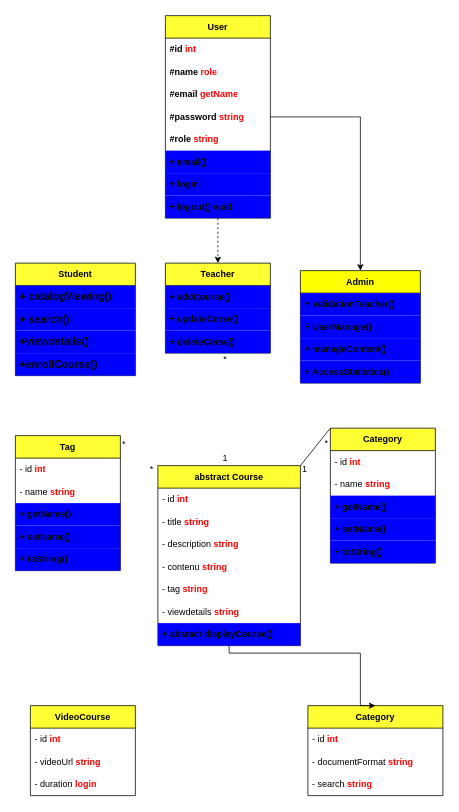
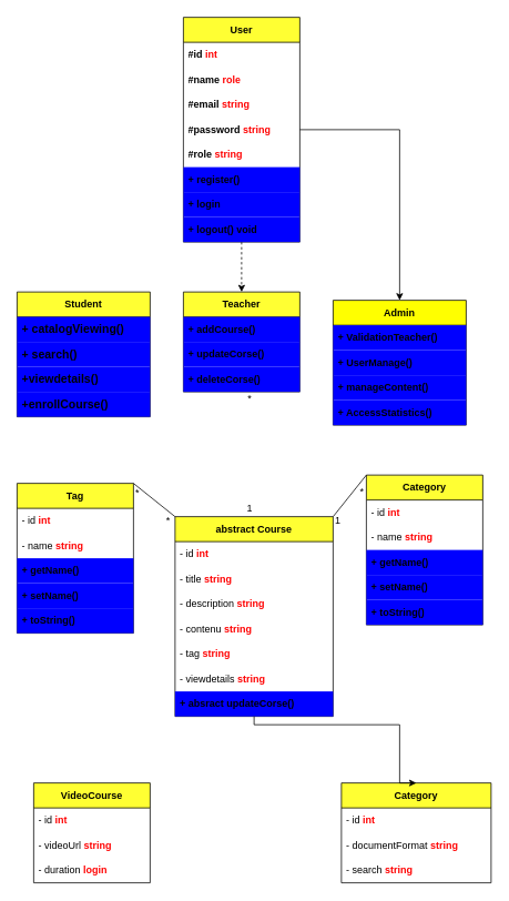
- <mxCell id="16" value="#email&amp;nbsp;&lt;b&gt;&lt;font color=&quot;#ff0000&quot;&gt;getName&lt;/font&gt;&lt;/b&gt;" style="text;strokeColor=none;fillColor=none;align=left;verticalAlign=middle;spacingLeft=4;spacingRight=4;overflow=hidden;points=[[0,0.5],[1,0.5]];portConstraint=eastwest;rotatable=0;whiteSpace=wrap;html=1;fontStyle=1" parent="13" vertex="1"><mxGeometry y="90" width="140" height="30" as="geometry" /></mxCell>
+ <mxCell id="16" value="#email&amp;nbsp;&lt;b&gt;&lt;font color=&quot;#ff0000&quot;&gt;string&lt;/font&gt;&lt;/b&gt;" style="text;strokeColor=none;fillColor=none;align=left;verticalAlign=middle;spacingLeft=4;spacingRight=4;overflow=hidden;points=[[0,0.5],[1,0.5]];portConstraint=eastwest;rotatable=0;whiteSpace=wrap;html=1;fontStyle=1" parent="13" vertex="1"><mxGeometry y="90" width="140" height="30" as="geometry" /></mxCell>
- <mxCell id="19" value="&lt;b&gt;+ email()&amp;nbsp;&lt;/b&gt;" style="text;strokeColor=none;fillColor=#0000FF;align=left;verticalAlign=middle;spacingLeft=4;spacingRight=4;overflow=hidden;points=[[0,0.5],[1,0.5]];portConstraint=eastwest;rotatable=0;whiteSpace=wrap;html=1;" parent="13" vertex="1"><mxGeometry y="180" width="140" height="30" as="geometry" /></mxCell>
+ <mxCell id="19" value="&lt;b&gt;+ register()&amp;nbsp;&lt;/b&gt;" style="text;strokeColor=none;fillColor=#0000FF;align=left;verticalAlign=middle;spacingLeft=4;spacingRight=4;overflow=hidden;points=[[0,0.5],[1,0.5]];portConstraint=eastwest;rotatable=0;whiteSpace=wrap;html=1;" parent="13" vertex="1"><mxGeometry y="180" width="140" height="30" as="geometry" /></mxCell>
+ <mxCell id="47" value="" style="endArrow=none;html=1;rounded=0;exitX=1;exitY=0;exitDx=0;exitDy=0;entryX=0;entryY=0;entryDx=0;entryDy=0;" parent="1" source="41" target="27" edge="1"><mxGeometry width="50" height="50" relative="1" as="geometry"><mxPoint x="220" y="630" as="sourcePoint" /><mxPoint x="270" y="580" as="targetPoint" /></mxGeometry></mxCell>
- <mxCell id="34" value="+ absract displayCourse&lt;span style=&quot;background-color: transparent; color: light-dark(rgb(0, 0, 0), rgb(255, 255, 255));&quot;&gt;()&lt;/span&gt;" style="text;strokeColor=none;fillColor=#0000FF;align=left;verticalAlign=middle;spacingLeft=4;spacingRight=4;overflow=hidden;points=[[0,0.5],[1,0.5]];portConstraint=eastwest;rotatable=0;whiteSpace=wrap;html=1;fontStyle=1" parent="27" vertex="1"><mxGeometry y="210" width="190" height="30" as="geometry" /></mxCell>
+ <mxCell id="34" value="+ absract updateCorse&lt;span style=&quot;background-color: transparent; color: light-dark(rgb(0, 0, 0), rgb(255, 255, 255));&quot;&gt;()&lt;/span&gt;" style="text;strokeColor=none;fillColor=#0000FF;align=left;verticalAlign=middle;spacingLeft=4;spacingRight=4;overflow=hidden;points=[[0,0.5],[1,0.5]];portConstraint=eastwest;rotatable=0;whiteSpace=wrap;html=1;fontStyle=1" parent="27" vertex="1"><mxGeometry y="210" width="190" height="30" as="geometry" /></mxCell>
